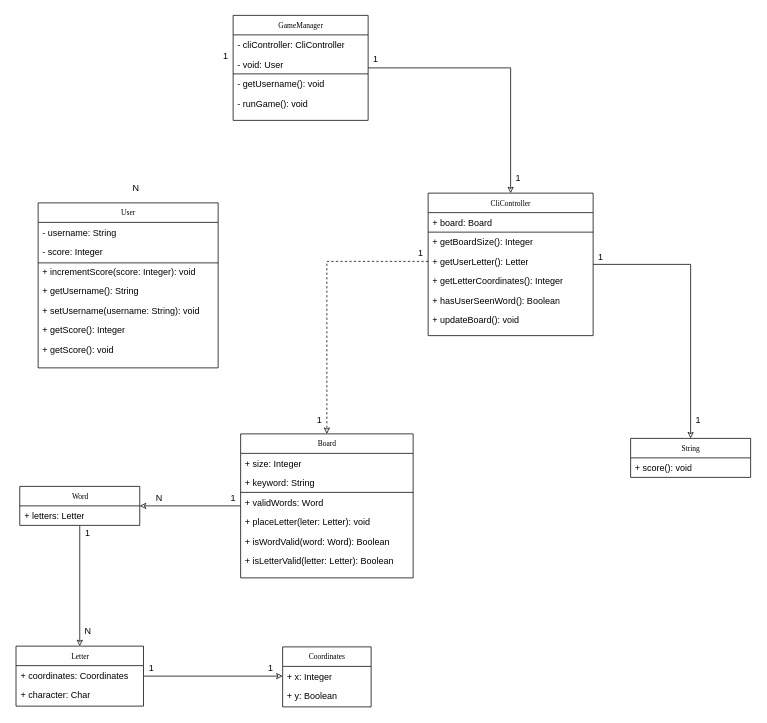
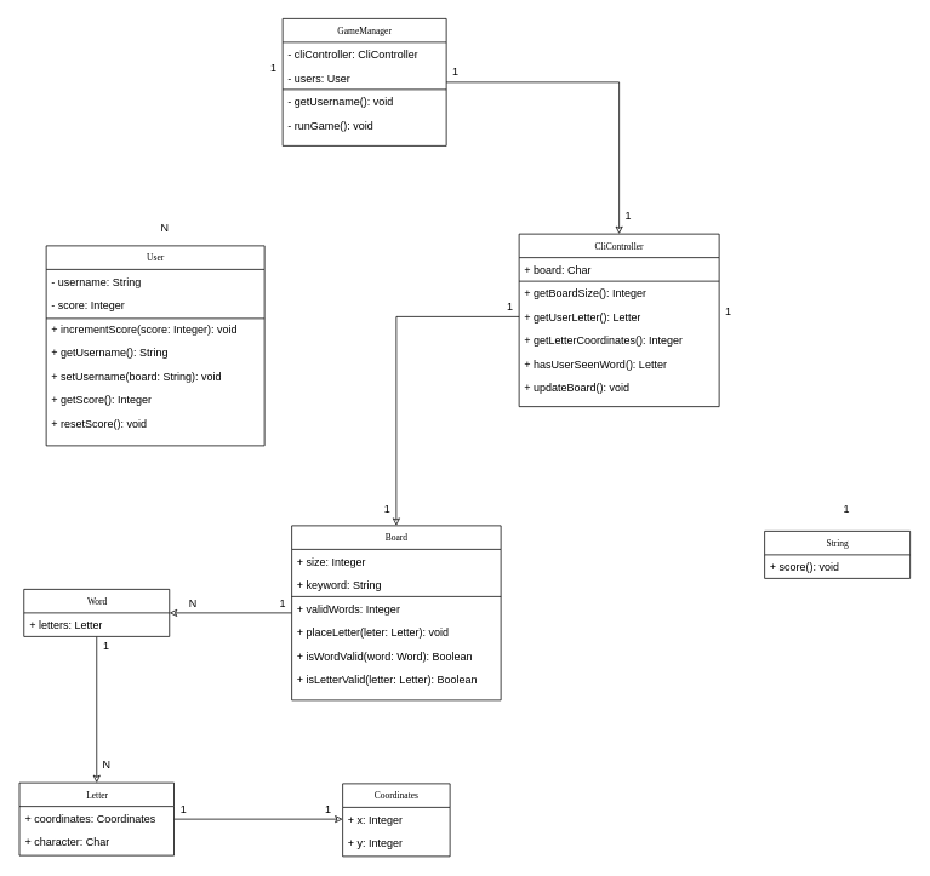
- <mxCell id="4" value="- void: User" style="text;html=1;strokeColor=none;fillColor=none;align=left;verticalAlign=top;spacingLeft=4;spacingRight=4;whiteSpace=wrap;overflow=hidden;rotatable=0;points=[[0,0.5],[1,0.5]];portConstraint=eastwest;rounded=0;shadow=0;" parent="2" vertex="1"><mxGeometry y="52" width="180" height="26" as="geometry" /></mxCell>
+ <mxCell id="4" value="- users: User" style="text;html=1;strokeColor=none;fillColor=none;align=left;verticalAlign=top;spacingLeft=4;spacingRight=4;whiteSpace=wrap;overflow=hidden;rotatable=0;points=[[0,0.5],[1,0.5]];portConstraint=eastwest;rounded=0;shadow=0;" parent="2" vertex="1"><mxGeometry y="52" width="180" height="26" as="geometry" /></mxCell>
- <mxCell id="10" value="+ board: Board" style="text;html=1;strokeColor=none;fillColor=none;align=left;verticalAlign=top;spacingLeft=4;spacingRight=4;whiteSpace=wrap;overflow=hidden;rotatable=0;points=[[0,0.5],[1,0.5]];portConstraint=eastwest;" parent="9" vertex="1"><mxGeometry y="26" width="220" height="26" as="geometry" /></mxCell>
+ <mxCell id="10" value="+ board: Char" style="text;html=1;strokeColor=none;fillColor=none;align=left;verticalAlign=top;spacingLeft=4;spacingRight=4;whiteSpace=wrap;overflow=hidden;rotatable=0;points=[[0,0.5],[1,0.5]];portConstraint=eastwest;" parent="9" vertex="1"><mxGeometry y="26" width="220" height="26" as="geometry" /></mxCell>
- <mxCell id="62" style="edgeStyle=orthogonalEdgeStyle;rounded=0;orthogonalLoop=1;jettySize=auto;html=1;entryX=0.5;entryY=0;entryDx=0;entryDy=0;endArrow=classic;endFill=0;dashed=1;" edge="1" parent="1" source="13" target="27"><mxGeometry relative="1" as="geometry" /></mxCell>
+ <mxCell id="62" style="edgeStyle=orthogonalEdgeStyle;rounded=0;orthogonalLoop=1;jettySize=auto;html=1;entryX=0.5;entryY=0;entryDx=0;entryDy=0;endArrow=classic;endFill=0;" edge="1" parent="1" source="13" target="27"><mxGeometry relative="1" as="geometry" /></mxCell>
- <mxCell id="8" style="edgeStyle=orthogonalEdgeStyle;rounded=0;orthogonalLoop=1;jettySize=auto;html=1;entryX=0.5;entryY=0;entryDx=0;entryDy=0;endArrow=classic;endFill=0;" edge="1" parent="1" source="9" target="35"><mxGeometry relative="1" as="geometry" /></mxCell>
- <mxCell id="15" value="+ hasUserSeenWord(): Boolean" style="text;html=1;strokeColor=none;fillColor=none;align=left;verticalAlign=top;spacingLeft=4;spacingRight=4;whiteSpace=wrap;overflow=hidden;rotatable=0;points=[[0,0.5],[1,0.5]];portConstraint=eastwest;" parent="9" vertex="1"><mxGeometry y="130" width="220" height="26" as="geometry" /></mxCell>
+ <mxCell id="15" value="+ hasUserSeenWord(): Letter" style="text;html=1;strokeColor=none;fillColor=none;align=left;verticalAlign=top;spacingLeft=4;spacingRight=4;whiteSpace=wrap;overflow=hidden;rotatable=0;points=[[0,0.5],[1,0.5]];portConstraint=eastwest;" parent="9" vertex="1"><mxGeometry y="130" width="220" height="26" as="geometry" /></mxCell>
- <mxCell id="23" value="+ setUsername(username: String): void" style="text;html=1;strokeColor=none;fillColor=none;align=left;verticalAlign=top;spacingLeft=4;spacingRight=4;whiteSpace=wrap;overflow=hidden;rotatable=0;points=[[0,0.5],[1,0.5]];portConstraint=eastwest;" vertex="1" parent="17"><mxGeometry y="130" width="240" height="26" as="geometry" /></mxCell>
+ <mxCell id="23" value="+ setUsername(board: String): void" style="text;html=1;strokeColor=none;fillColor=none;align=left;verticalAlign=top;spacingLeft=4;spacingRight=4;whiteSpace=wrap;overflow=hidden;rotatable=0;points=[[0,0.5],[1,0.5]];portConstraint=eastwest;" vertex="1" parent="17"><mxGeometry y="130" width="240" height="26" as="geometry" /></mxCell>
- <mxCell id="25" value="+ getScore(): void" style="text;html=1;strokeColor=none;fillColor=none;align=left;verticalAlign=top;spacingLeft=4;spacingRight=4;whiteSpace=wrap;overflow=hidden;rotatable=0;points=[[0,0.5],[1,0.5]];portConstraint=eastwest;" vertex="1" parent="17"><mxGeometry y="182" width="240" height="26" as="geometry" /></mxCell>
+ <mxCell id="25" value="+ resetScore(): void" style="text;html=1;strokeColor=none;fillColor=none;align=left;verticalAlign=top;spacingLeft=4;spacingRight=4;whiteSpace=wrap;overflow=hidden;rotatable=0;points=[[0,0.5],[1,0.5]];portConstraint=eastwest;" vertex="1" parent="17"><mxGeometry y="182" width="240" height="26" as="geometry" /></mxCell>
- <mxCell id="31" value="+ validWords: Word" style="text;html=1;strokeColor=none;fillColor=none;align=left;verticalAlign=top;spacingLeft=4;spacingRight=4;whiteSpace=wrap;overflow=hidden;rotatable=0;points=[[0,0.5],[1,0.5]];portConstraint=eastwest;" vertex="1" parent="27"><mxGeometry y="78" width="230" height="26" as="geometry" /></mxCell>
+ <mxCell id="31" value="+ validWords: Integer" style="text;html=1;strokeColor=none;fillColor=none;align=left;verticalAlign=top;spacingLeft=4;spacingRight=4;whiteSpace=wrap;overflow=hidden;rotatable=0;points=[[0,0.5],[1,0.5]];portConstraint=eastwest;" vertex="1" parent="27"><mxGeometry y="78" width="230" height="26" as="geometry" /></mxCell>
- <mxCell id="59" value="+ y: Boolean" style="text;html=1;strokeColor=none;fillColor=none;align=left;verticalAlign=top;spacingLeft=4;spacingRight=4;whiteSpace=wrap;overflow=hidden;rotatable=0;points=[[0,0.5],[1,0.5]];portConstraint=eastwest;" vertex="1" parent="57"><mxGeometry y="52" width="118" height="26" as="geometry" /></mxCell>
+ <mxCell id="59" value="+ y: Integer" style="text;html=1;strokeColor=none;fillColor=none;align=left;verticalAlign=top;spacingLeft=4;spacingRight=4;whiteSpace=wrap;overflow=hidden;rotatable=0;points=[[0,0.5],[1,0.5]];portConstraint=eastwest;" vertex="1" parent="57"><mxGeometry y="52" width="118" height="26" as="geometry" /></mxCell>
